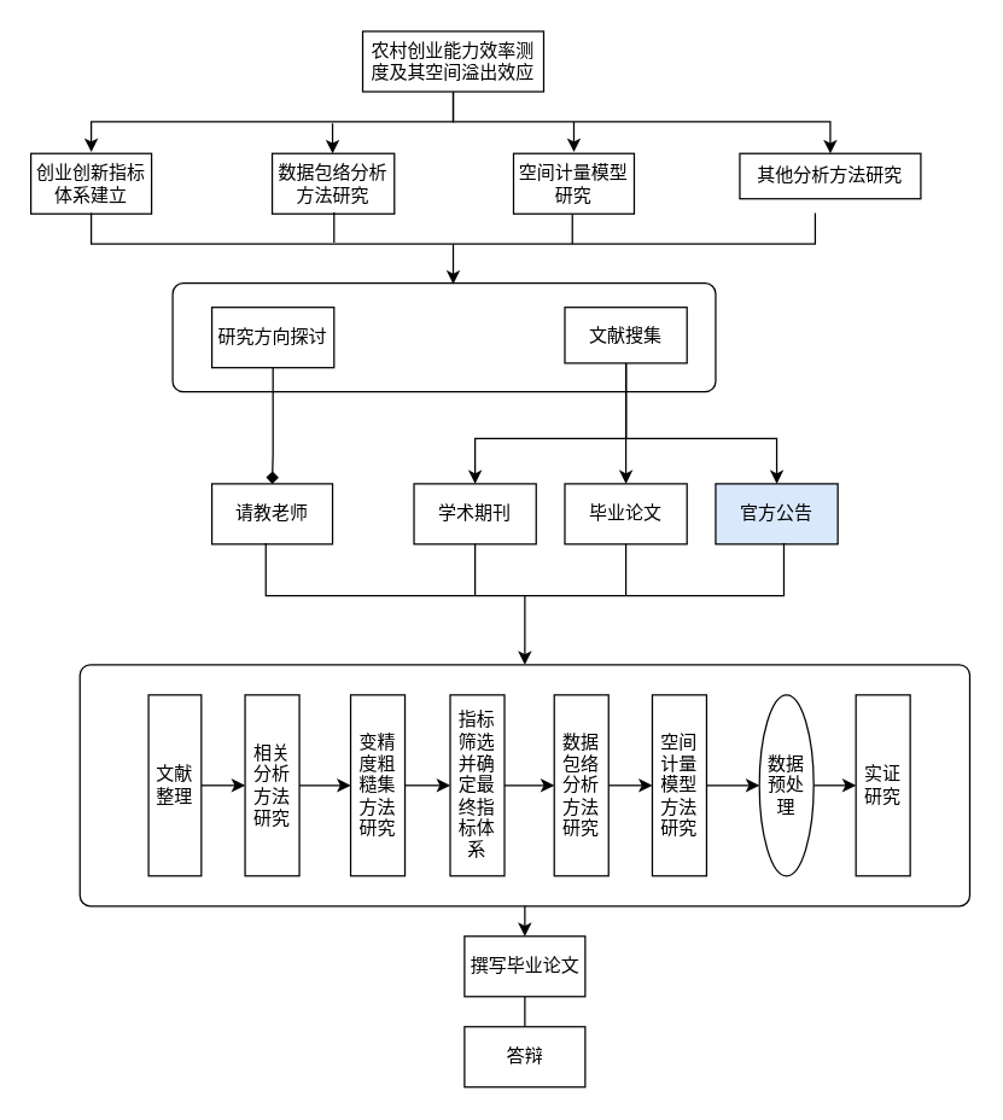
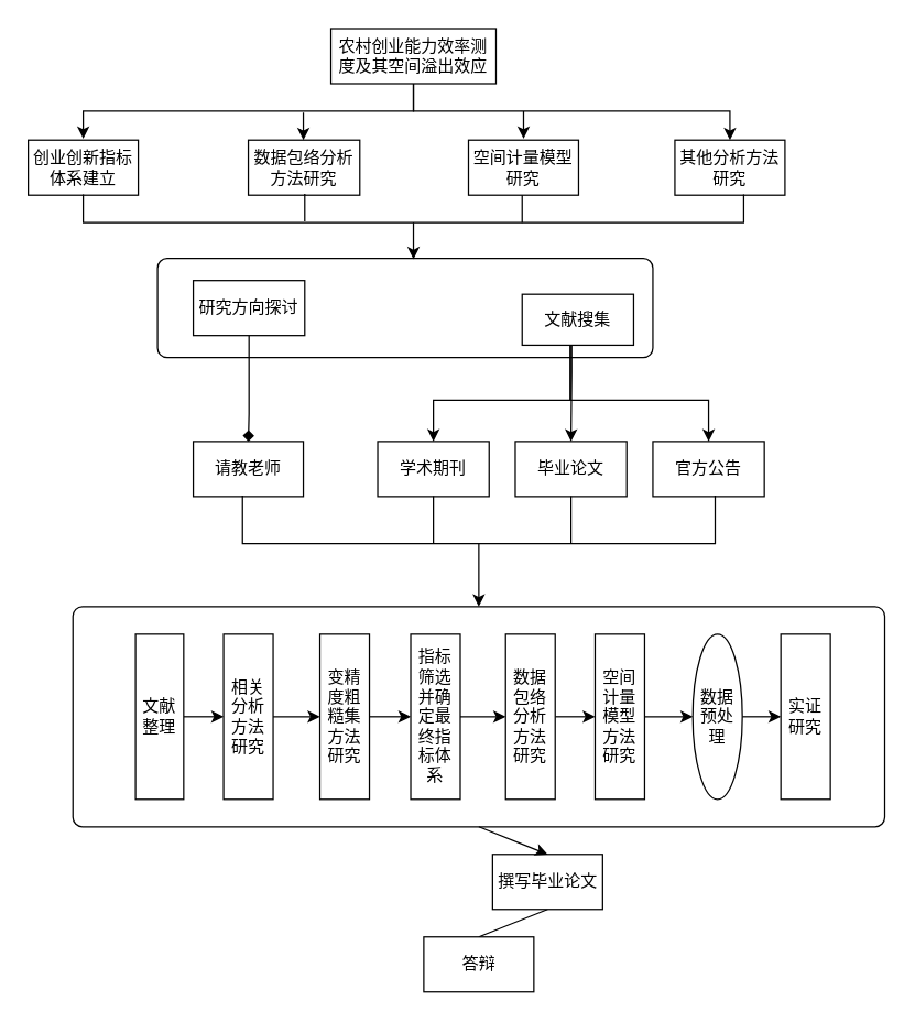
- <mxCell id="5" value="&lt;font style=&quot;vertical-align: inherit&quot;&gt;&lt;font style=&quot;vertical-align: inherit&quot;&gt;其他分析方法研究&lt;/font&gt;&lt;/font&gt;" style="rounded=0;whiteSpace=wrap;html=1;" vertex="1" parent="1"><mxGeometry x="490" y="101" width="120" height="30" as="geometry" /></mxCell>
+ <mxCell id="5" value="&lt;font style=&quot;vertical-align: inherit&quot;&gt;&lt;font style=&quot;vertical-align: inherit&quot;&gt;其他分析方法研究&lt;/font&gt;&lt;/font&gt;" style="rounded=0;whiteSpace=wrap;html=1;" vertex="1" parent="1"><mxGeometry x="490" y="101" width="80" height="40" as="geometry" /></mxCell>
- <mxCell id="20" value="文献搜集" style="rounded=0;whiteSpace=wrap;html=1;" vertex="1" parent="1"><mxGeometry x="374" y="203" width="81" height="37" as="geometry" /></mxCell>
+ <mxCell id="20" value="文献搜集" style="rounded=0;whiteSpace=wrap;html=1;" vertex="1" parent="1"><mxGeometry x="379" y="213" width="81" height="37" as="geometry" /></mxCell>
- <mxCell id="25" value="官方公告" style="rounded=0;whiteSpace=wrap;html=1;fillColor=#dae8fc;" vertex="1" parent="1"><mxGeometry x="474" y="320" width="81" height="40" as="geometry" /></mxCell>
+ <mxCell id="25" value="官方公告" style="rounded=0;whiteSpace=wrap;html=1;" vertex="1" parent="1"><mxGeometry x="474" y="320" width="81" height="40" as="geometry" /></mxCell>
- <mxCell id="31" value="&lt;font style=&quot;vertical-align: inherit&quot;&gt;&lt;font style=&quot;vertical-align: inherit&quot;&gt;撰写毕业论文&lt;/font&gt;&lt;/font&gt;" style="rounded=0;whiteSpace=wrap;html=1;" vertex="1" parent="1"><mxGeometry x="307.5" y="620" width="80" height="40" as="geometry" /></mxCell>
+ <mxCell id="31" value="&lt;font style=&quot;vertical-align: inherit&quot;&gt;&lt;font style=&quot;vertical-align: inherit&quot;&gt;撰写毕业论文&lt;/font&gt;&lt;/font&gt;" style="rounded=0;whiteSpace=wrap;html=1;" vertex="1" parent="1"><mxGeometry x="357.5" y="620" width="80" height="40" as="geometry" /></mxCell>
